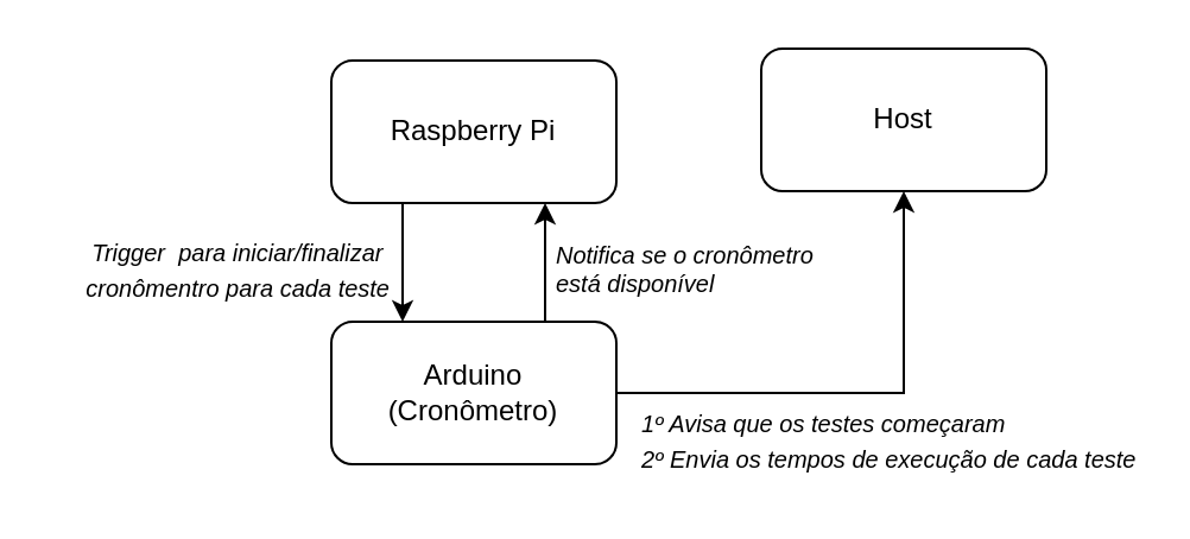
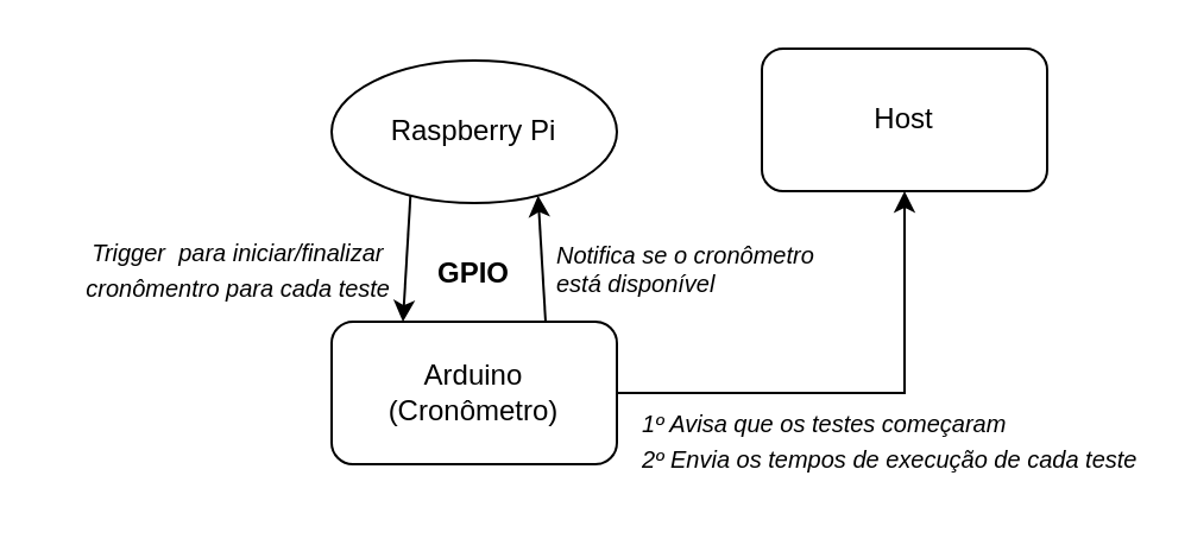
- <mxCell id="2" value="Raspberry Pi" style="rounded=1;whiteSpace=wrap;html=1;" parent="1" vertex="1"><mxGeometry x="139" y="25" width="120" height="60" as="geometry" /></mxCell>
+ <mxCell id="2" value="Raspberry Pi" style="ellipse;whiteSpace=wrap;html=1;" parent="1" vertex="1"><mxGeometry x="139" y="25" width="120" height="60" as="geometry" /></mxCell>
+ <mxCell id="11" value="&lt;b&gt;GPIO&lt;/b&gt;" style="text;html=1;strokeColor=none;fillColor=none;align=center;verticalAlign=middle;whiteSpace=wrap;rounded=0;" parent="1" vertex="1"><mxGeometry x="169" y="105" width="60" height="20" as="geometry" /></mxCell>
